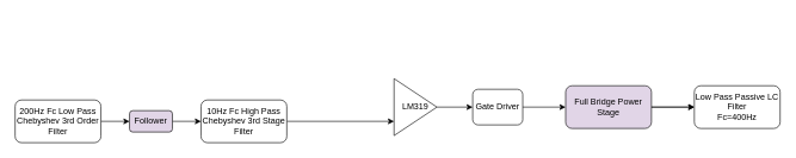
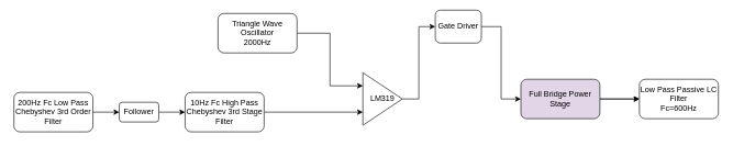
+ <mxCell id="3" value="Triangle Wave Oscillator&lt;br&gt;2000Hz" style="rounded=1;whiteSpace=wrap;html=1;" vertex="1" parent="1"><mxGeometry x="330" y="20" width="120" height="60" as="geometry" /></mxCell>
+ <mxCell id="2" style="edgeStyle=orthogonalEdgeStyle;rounded=0;orthogonalLoop=1;jettySize=auto;html=1;exitX=1;exitY=0.5;exitDx=0;exitDy=0;entryX=0;entryY=0.25;entryDx=0;entryDy=0;" edge="1" parent="1" source="3" target="16"><mxGeometry relative="1" as="geometry"><mxPoint x="500" y="140" as="targetPoint" /></mxGeometry></mxCell>
- <mxCell id="12" value="Gate Driver" style="rounded=1;whiteSpace=wrap;html=1;" vertex="1" parent="1"><mxGeometry x="660" y="125" width="70" height="50" as="geometry" /></mxCell>
+ <mxCell id="12" value="Gate Driver" style="rounded=1;whiteSpace=wrap;html=1;" vertex="1" parent="1"><mxGeometry x="660" y="15" width="70" height="50" as="geometry" /></mxCell>
- <mxCell id="15" value="Low Pass Passive LC Filter&lt;br&gt;Fc=400Hz" style="rounded=1;whiteSpace=wrap;html=1;" vertex="1" parent="1"><mxGeometry x="970" y="120" width="120" height="60" as="geometry" /></mxCell>
+ <mxCell id="15" value="Low Pass Passive LC Filter&lt;br&gt;Fc=600Hz" style="rounded=1;whiteSpace=wrap;html=1;" vertex="1" parent="1"><mxGeometry x="970" y="120" width="120" height="60" as="geometry" /></mxCell>
- <mxCell id="8" value="Follower" style="rounded=1;whiteSpace=wrap;html=1;fillColor=#e1d5e7;" vertex="1" parent="1"><mxGeometry x="180" y="155" width="60" height="30" as="geometry" /></mxCell>
+ <mxCell id="8" value="Follower" style="rounded=1;whiteSpace=wrap;html=1;" vertex="1" parent="1"><mxGeometry x="180" y="155" width="60" height="30" as="geometry" /></mxCell>
